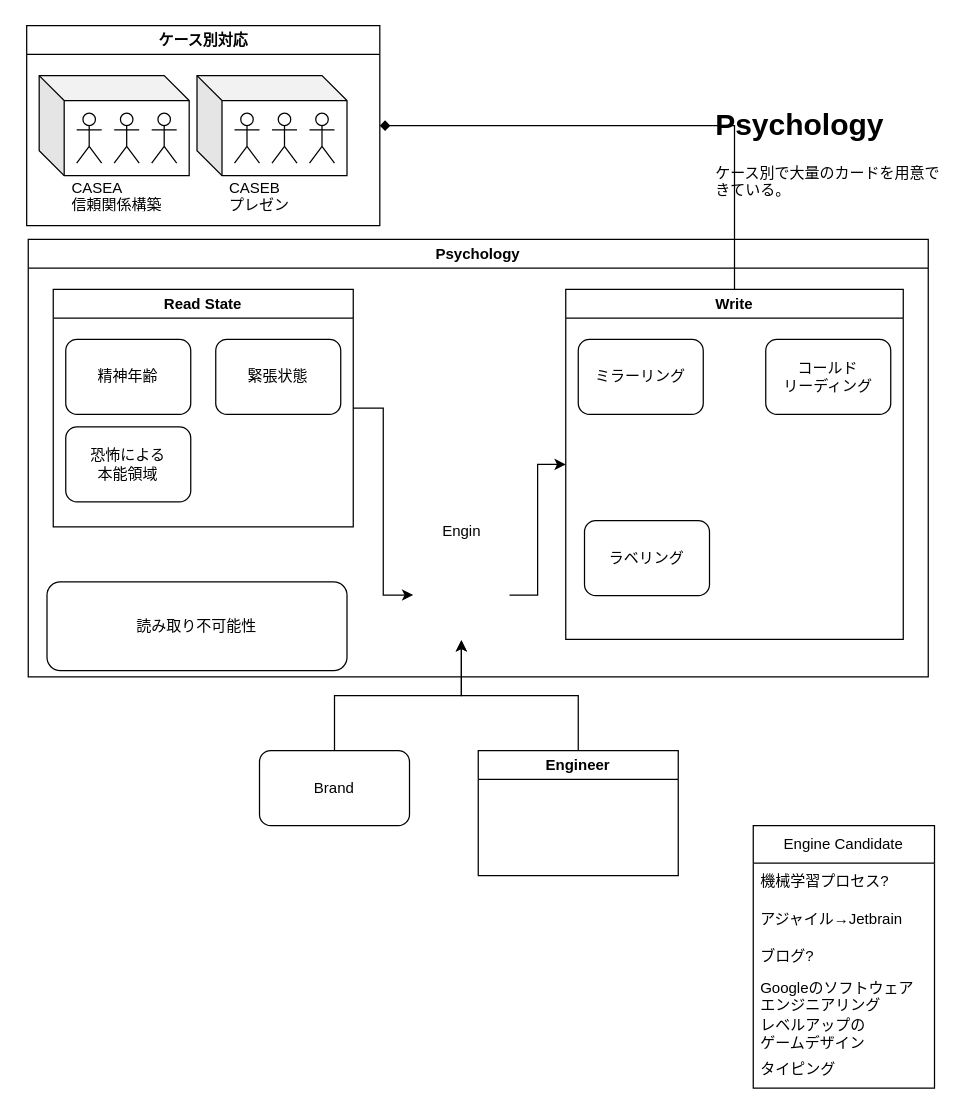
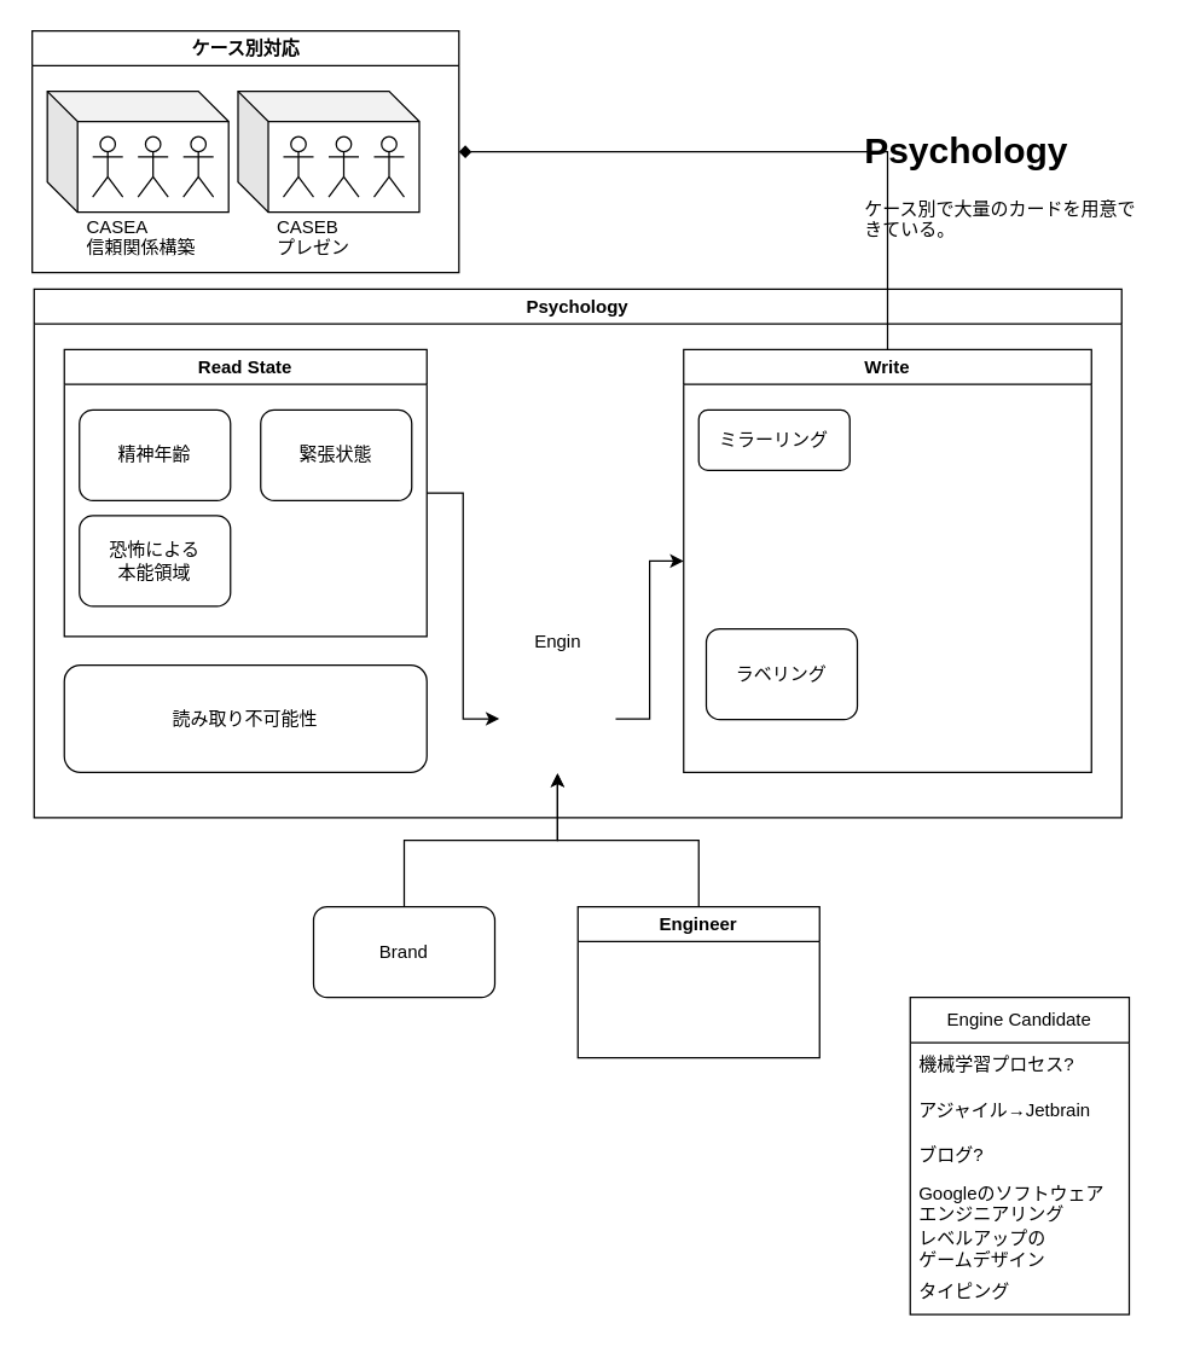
- <mxCell id="9" value="ミラーリング" style="rounded=1;whiteSpace=wrap;html=1;" parent="8" vertex="1"><mxGeometry x="10" y="40" width="100" height="60" as="geometry" /></mxCell>
+ <mxCell id="9" value="ミラーリング" style="rounded=1;whiteSpace=wrap;html=1;" parent="8" vertex="1"><mxGeometry x="10" y="40" width="100" height="40" as="geometry" /></mxCell>
- <mxCell id="12" value="コールド&lt;br&gt;リーディング" style="rounded=1;whiteSpace=wrap;html=1;" parent="8" vertex="1"><mxGeometry x="160" y="40" width="100" height="60" as="geometry" /></mxCell>
- <mxCell id="16" value="読み取り不可能性" style="rounded=1;whiteSpace=wrap;html=1;" vertex="1" parent="2"><mxGeometry x="15" y="274" width="240" height="71" as="geometry" /></mxCell>
+ <mxCell id="16" value="読み取り不可能性" style="rounded=1;whiteSpace=wrap;html=1;" vertex="1" parent="2"><mxGeometry x="20" y="249" width="240" height="71" as="geometry" /></mxCell>
